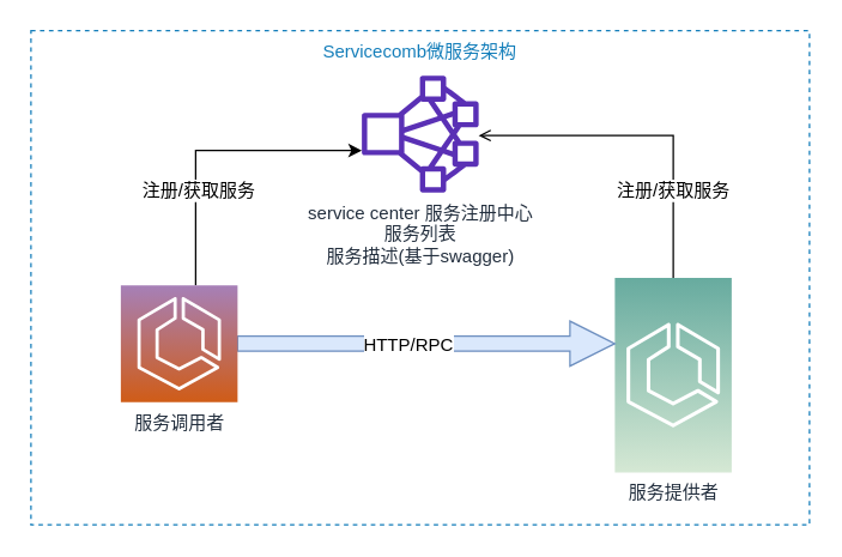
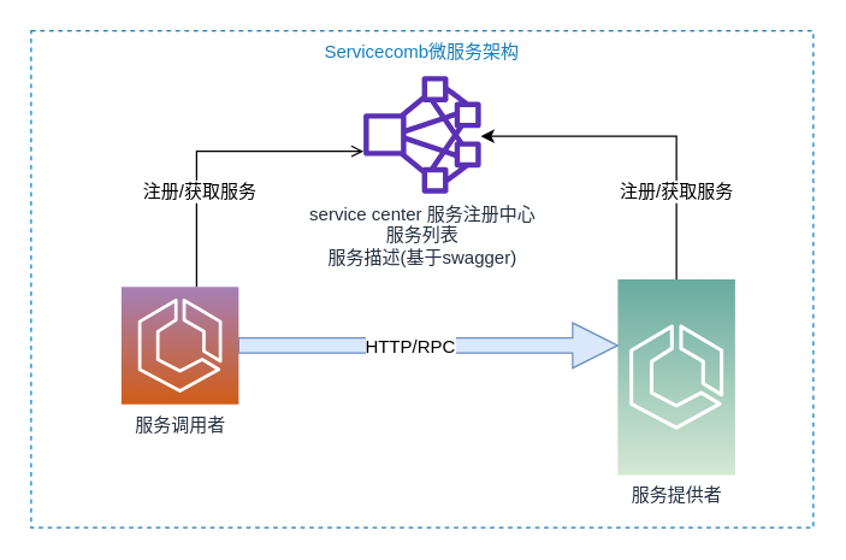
- <mxCell id="4" style="edgeStyle=orthogonalEdgeStyle;rounded=0;orthogonalLoop=1;jettySize=auto;html=1;endArrow=open;" parent="1" source="6" target="3" edge="1"><mxGeometry relative="1" as="geometry"><Array as="points"><mxPoint x="449" y="90" /></Array></mxGeometry></mxCell>
+ <mxCell id="4" style="edgeStyle=orthogonalEdgeStyle;rounded=0;orthogonalLoop=1;jettySize=auto;html=1;" parent="1" source="6" target="3" edge="1"><mxGeometry relative="1" as="geometry"><Array as="points"><mxPoint x="449" y="90" /></Array></mxGeometry></mxCell>
- <mxCell id="7" style="edgeStyle=orthogonalEdgeStyle;rounded=0;orthogonalLoop=1;jettySize=auto;html=1;" parent="1" source="11" target="3" edge="1"><mxGeometry relative="1" as="geometry"><Array as="points"><mxPoint x="130" y="100" /></Array></mxGeometry></mxCell>
+ <mxCell id="7" style="edgeStyle=orthogonalEdgeStyle;rounded=0;orthogonalLoop=1;jettySize=auto;html=1;endArrow=open;" parent="1" source="11" target="3" edge="1"><mxGeometry relative="1" as="geometry"><Array as="points"><mxPoint x="130" y="100" /></Array></mxGeometry></mxCell>
